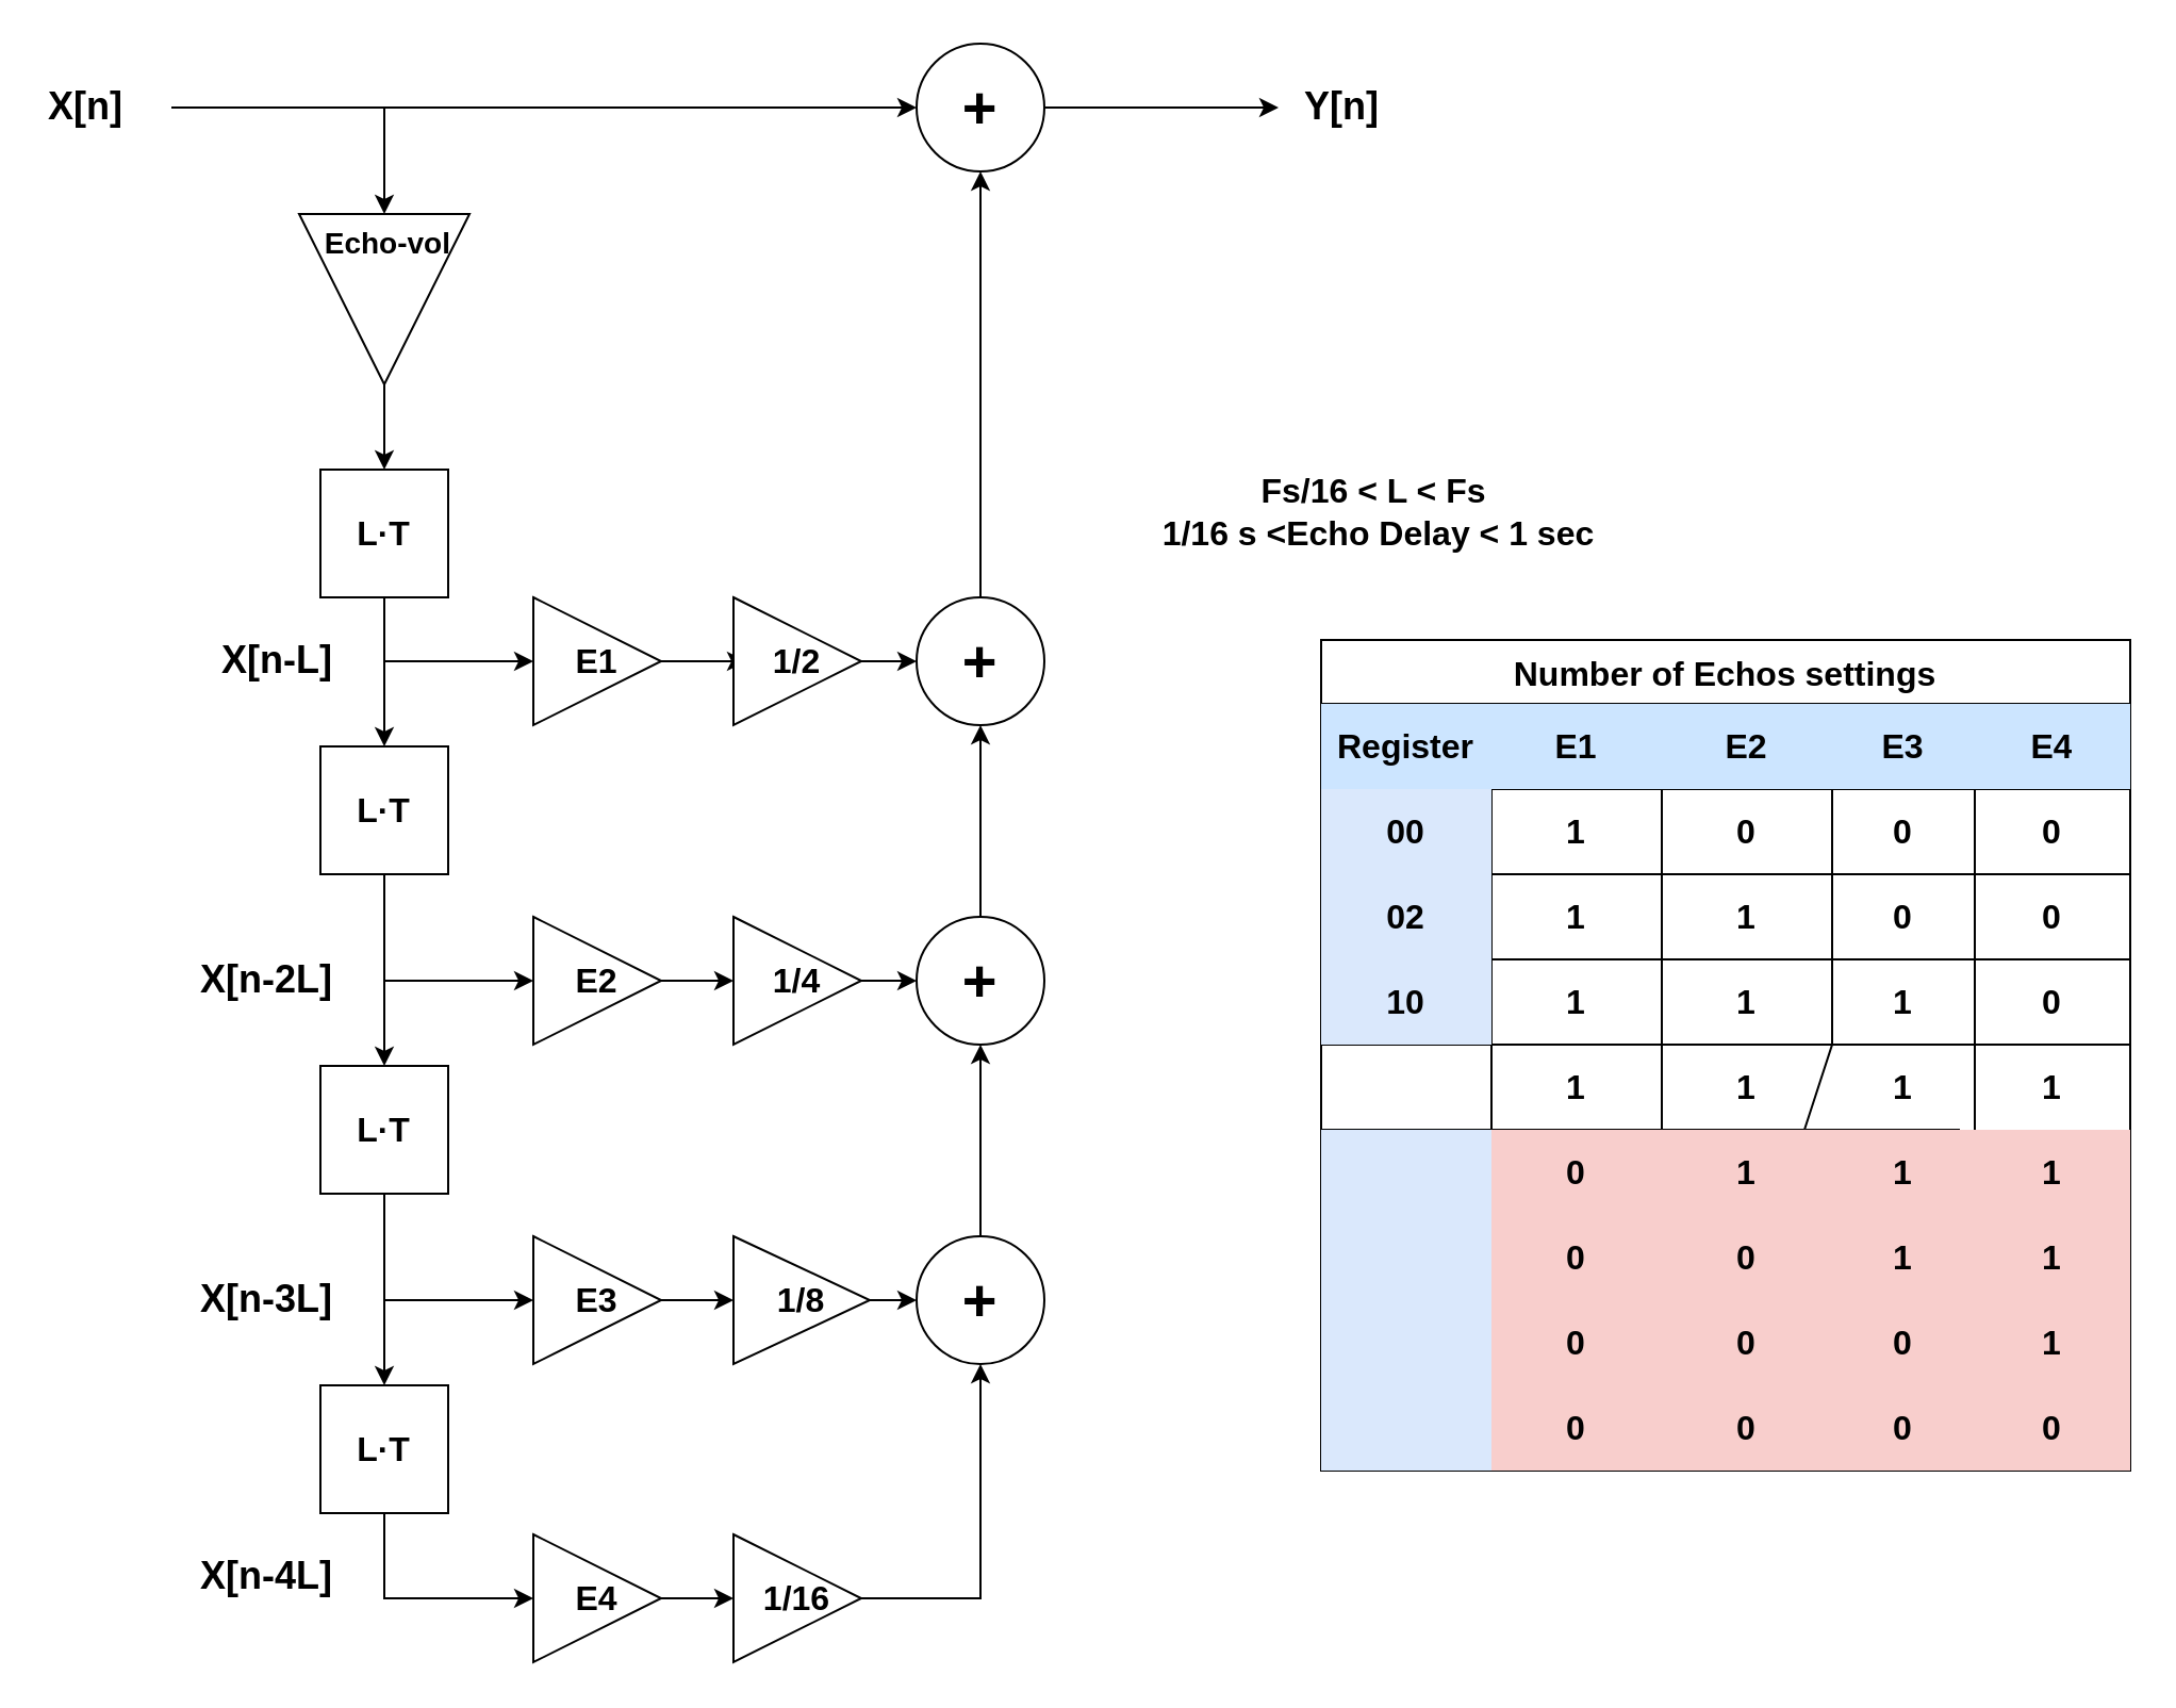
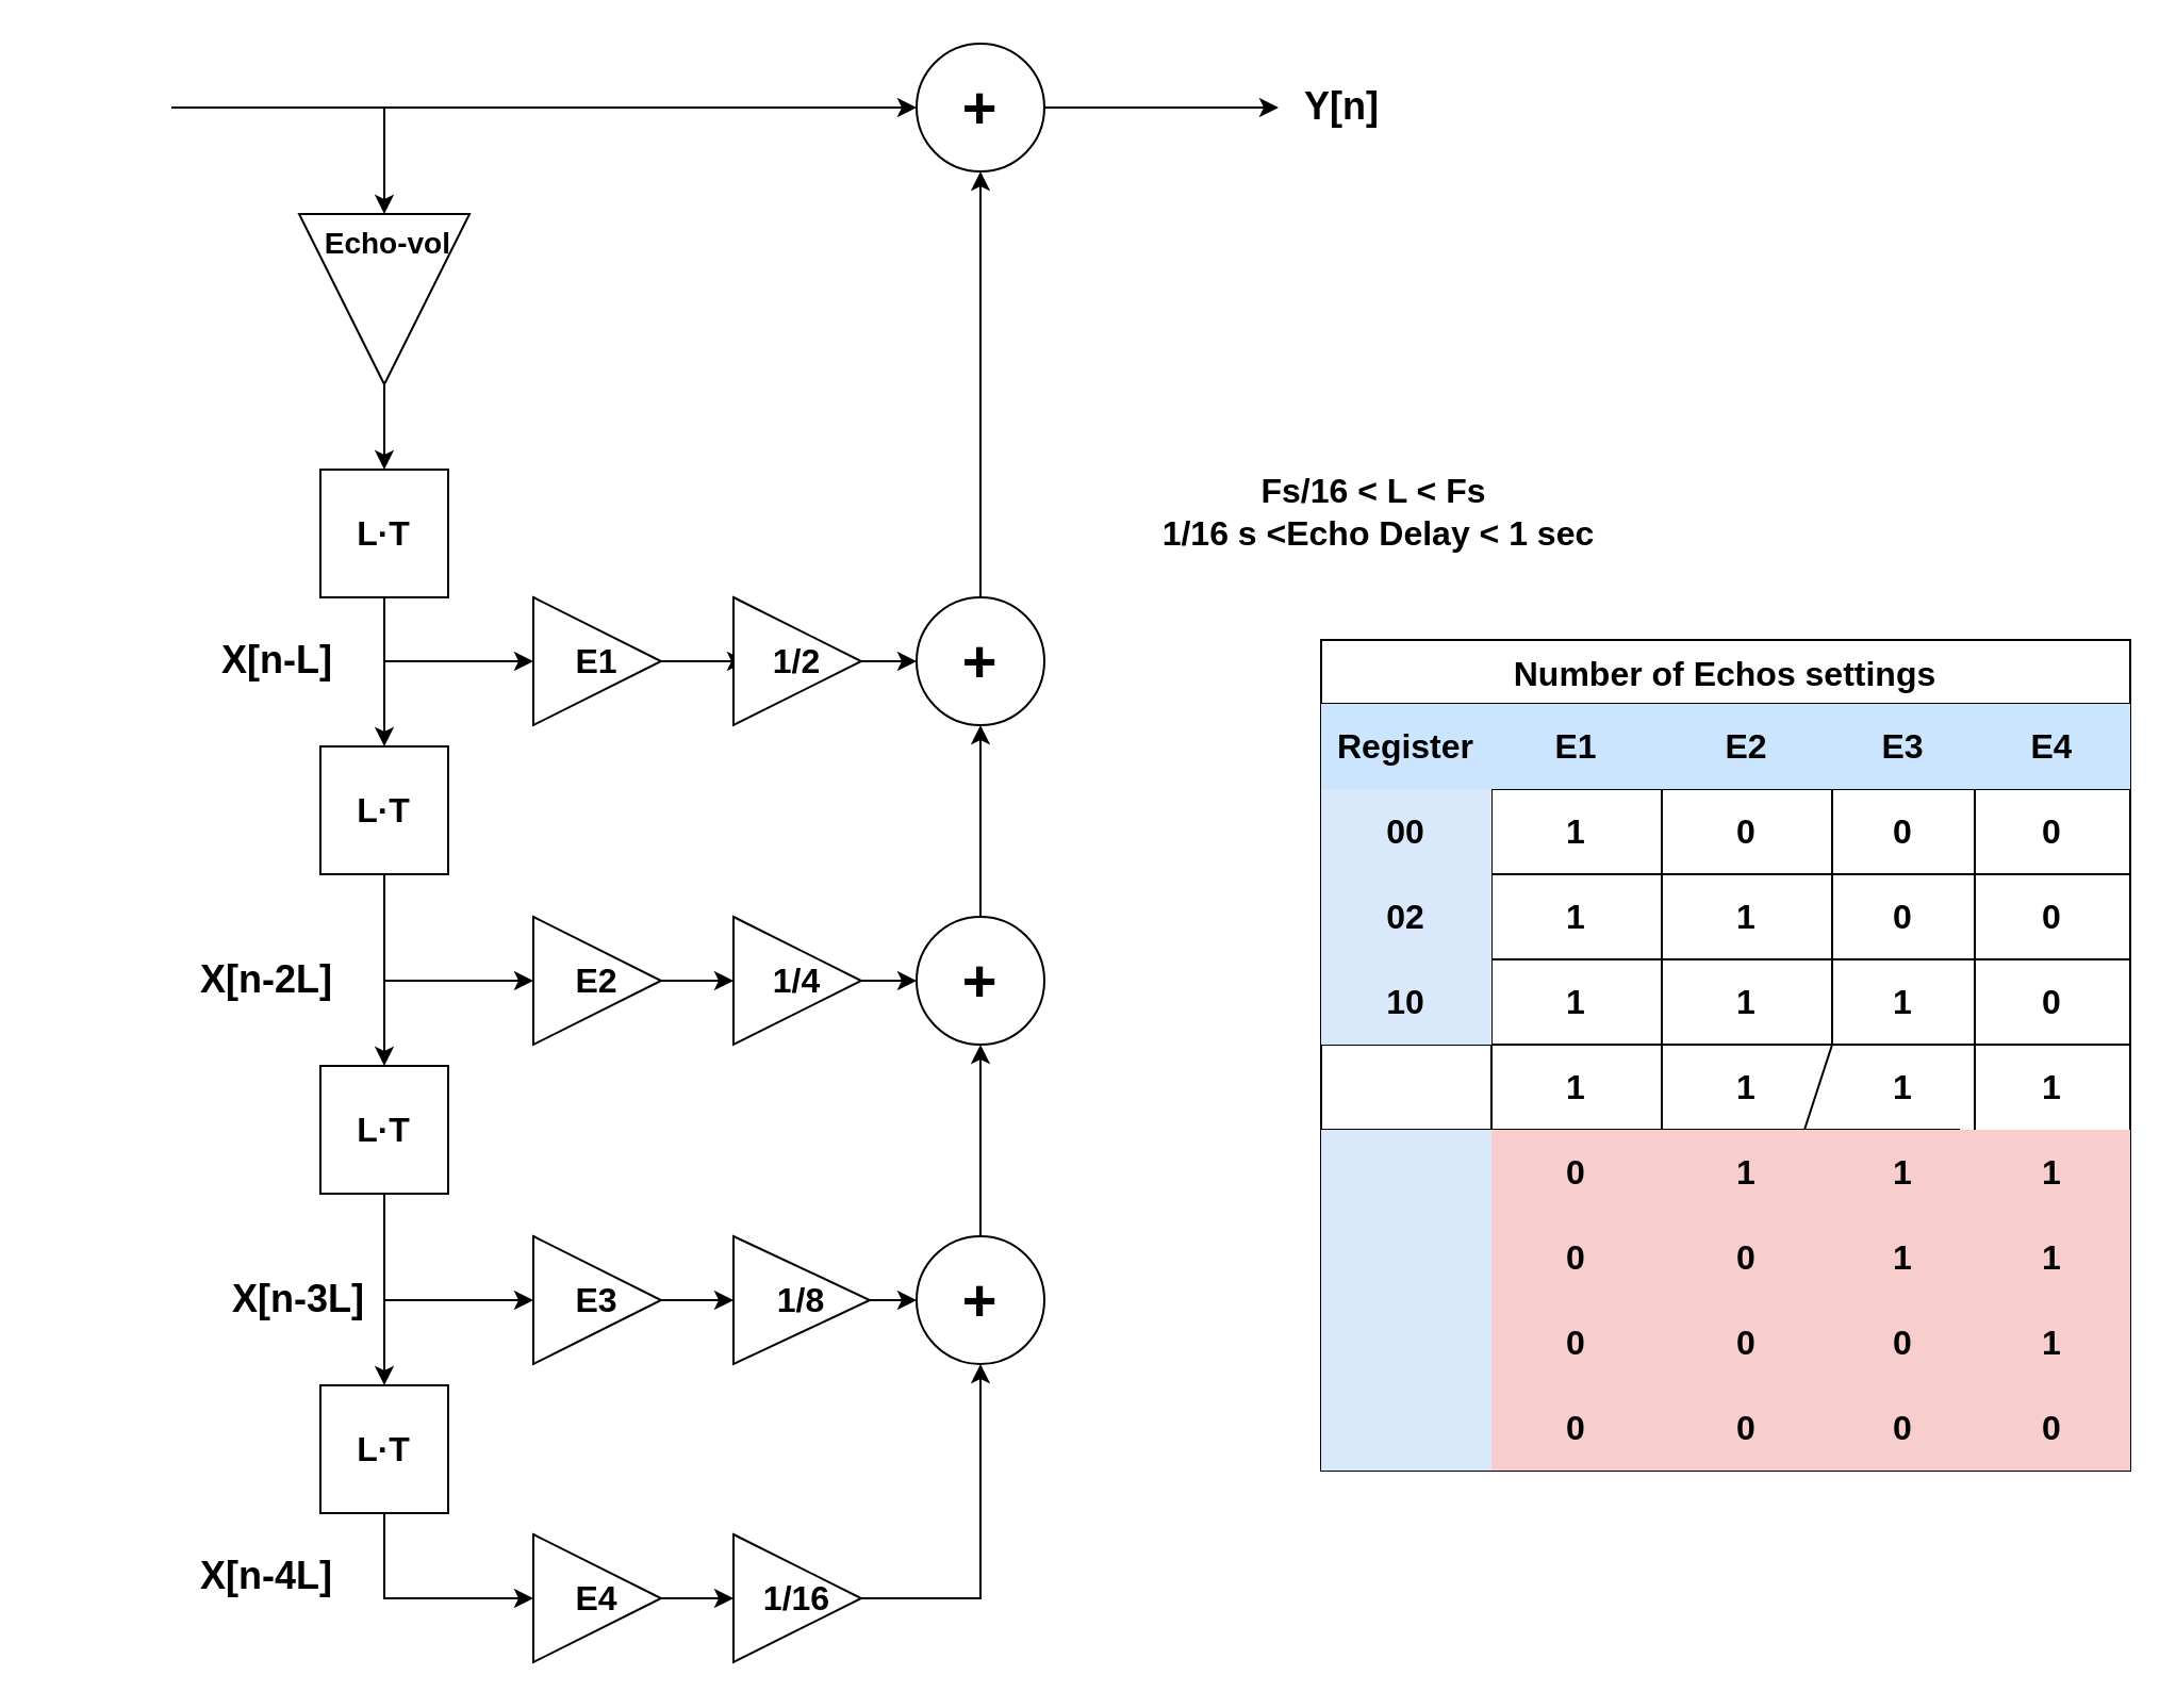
- <mxCell id="28" value="&lt;b&gt;&lt;font style=&quot;font-size: 18px&quot;&gt;X[n]&lt;/font&gt;&lt;/b&gt;" style="text;html=1;strokeColor=none;fillColor=none;align=center;verticalAlign=middle;whiteSpace=wrap;rounded=0;" vertex="1" parent="1"><mxGeometry x="20" y="40" width="40" height="20" as="geometry" /></mxCell>
- <mxCell id="33" value="&lt;b&gt;&lt;font style=&quot;font-size: 18px&quot;&gt;X[n-3L]&lt;/font&gt;&lt;/b&gt;" style="text;html=1;strokeColor=none;fillColor=none;align=center;verticalAlign=middle;whiteSpace=wrap;rounded=0;" vertex="1" parent="1"><mxGeometry x="90" y="600" width="70" height="20" as="geometry" /></mxCell>
+ <mxCell id="33" value="&lt;b&gt;&lt;font style=&quot;font-size: 18px&quot;&gt;X[n-3L]&lt;/font&gt;&lt;/b&gt;" style="text;html=1;strokeColor=none;fillColor=none;align=center;verticalAlign=middle;whiteSpace=wrap;rounded=0;" vertex="1" parent="1"><mxGeometry x="105" y="600" width="70" height="20" as="geometry" /></mxCell>
